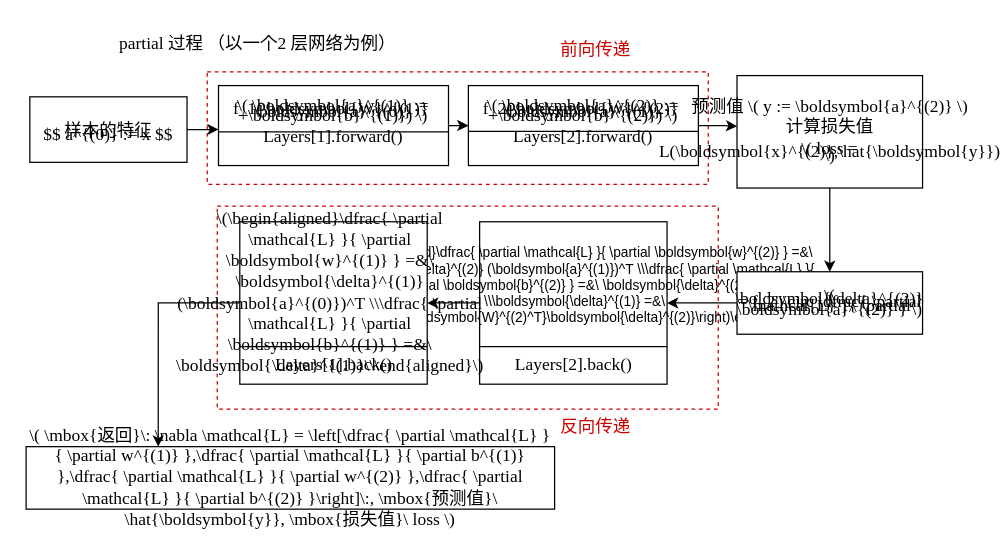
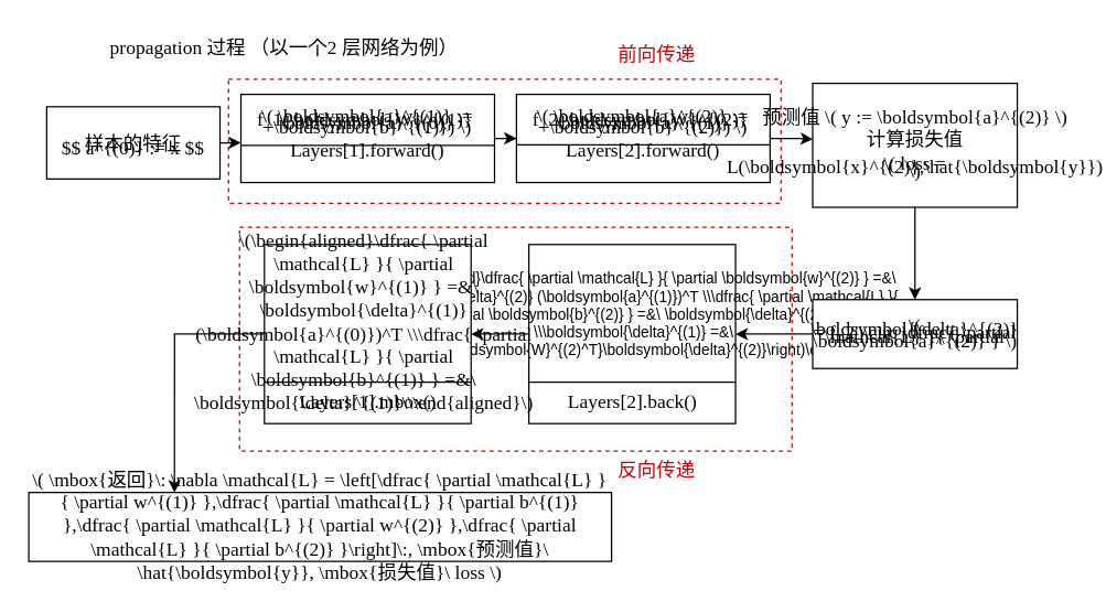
- <mxCell id="22" value="&lt;font style=&quot;font-size: 14px;&quot;&gt;partial 过程 （以一个2 层网络为例）&lt;/font&gt;" style="text;html=1;strokeColor=none;fillColor=none;align=center;verticalAlign=middle;whiteSpace=wrap;rounded=0;dashed=1;fontFamily=Times New Roman;fontSize=14;" parent="1" vertex="1"><mxGeometry x="33" y="20" width="345" height="30" as="geometry" /></mxCell>
+ <mxCell id="22" value="&lt;font style=&quot;font-size: 14px;&quot;&gt;propagation 过程 （以一个2 层网络为例）&lt;/font&gt;" style="text;html=1;strokeColor=none;fillColor=none;align=center;verticalAlign=middle;whiteSpace=wrap;rounded=0;dashed=1;fontFamily=Times New Roman;fontSize=14;" parent="1" vertex="1"><mxGeometry x="33" y="20" width="345" height="30" as="geometry" /></mxCell>
- <mxCell id="10" value="&lt;p style=&quot;line-height: 0.2; font-size: 14px;&quot;&gt;样本的特征&lt;br style=&quot;font-size: 14px;&quot;&gt;$$ a^{(0)} := x $$&lt;/p&gt;" style="rounded=0;whiteSpace=wrap;html=1;aspect=fixed;spacingTop=6;fontFamily=Times New Roman;fontSize=14;" parent="1" vertex="1"><mxGeometry x="23" y="77" width="125.8" height="52.42" as="geometry" /></mxCell>
+ <mxCell id="10" value="&lt;p style=&quot;line-height: 0.2; font-size: 14px;&quot;&gt;样本的特征&lt;br style=&quot;font-size: 14px;&quot;&gt;$$ a^{(0)} := x $$&lt;/p&gt;" style="rounded=0;whiteSpace=wrap;html=1;aspect=fixed;spacingTop=6;fontFamily=Times New Roman;fontSize=14;" parent="1" vertex="1"><mxGeometry x="33" y="77" width="125.8" height="52.42" as="geometry" /></mxCell>
- <mxCell id="30" value="Layers[1].back()" style="rounded=0;whiteSpace=wrap;html=1;strokeColor=none;fontFamily=Times New Roman;fontSize=14;fillColor=none;" parent="27" vertex="1"><mxGeometry x="12.5" y="100" width="125" height="30" as="geometry" /></mxCell>
+ <mxCell id="30" value="Layers[1].mbox()" style="rounded=0;whiteSpace=wrap;html=1;strokeColor=none;fontFamily=Times New Roman;fontSize=14;fillColor=none;" parent="27" vertex="1"><mxGeometry x="12.5" y="100" width="125" height="30" as="geometry" /></mxCell>
